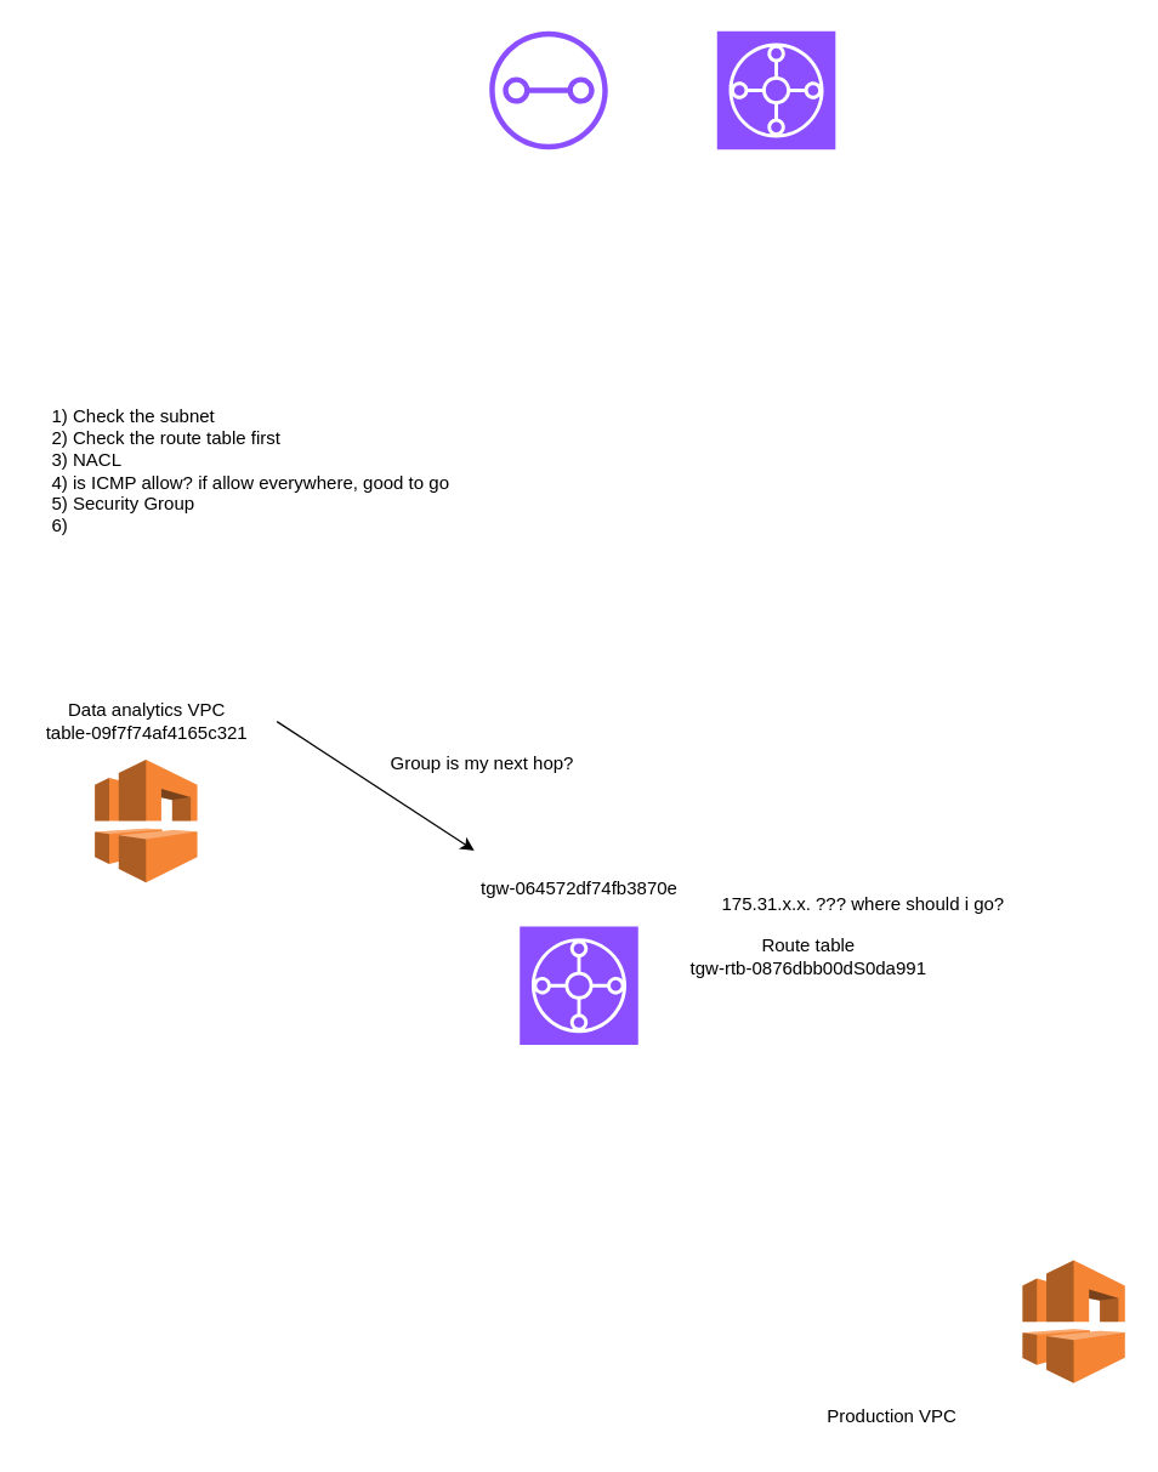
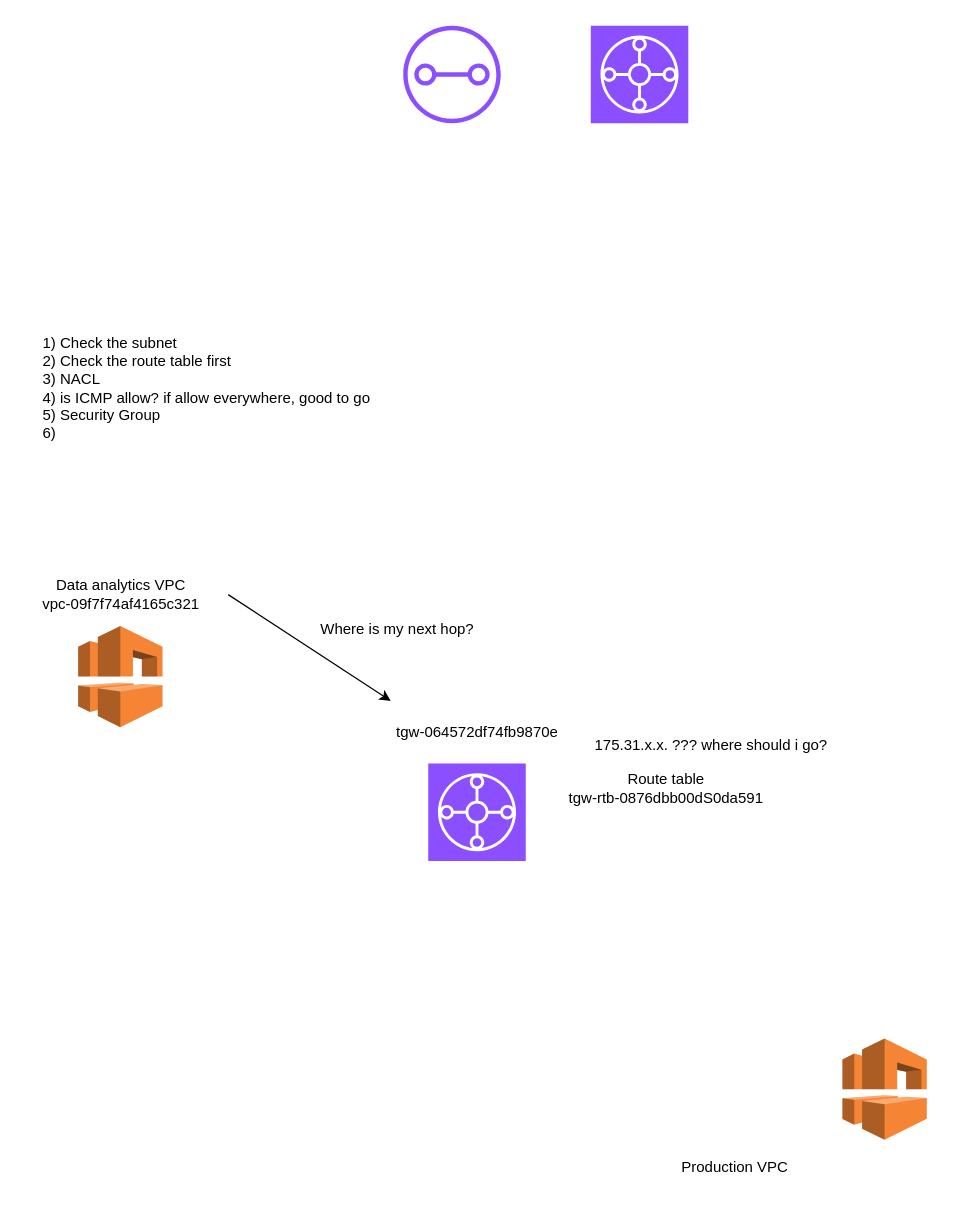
- <mxCell id="7" value="Data analytics VPC&lt;br&gt;&lt;span&gt;&lt;span dir=&quot;ltr&quot; class=&quot;ui-provider a b c d e f g h i j k l m n o p q r s t u v w x y z ab ac ae af ag ah ai aj ak&quot;&gt;table-09f7f74af4165c321&lt;/span&gt;&lt;/span&gt;" style="text;html=1;align=center;verticalAlign=middle;resizable=0;points=[];autosize=1;strokeColor=none;fillColor=none;" vertex="1" parent="1"><mxGeometry x="20.75" y="455" width="150" height="40" as="geometry" /></mxCell>
+ <mxCell id="7" value="Data analytics VPC&lt;br&gt;&lt;span&gt;&lt;span dir=&quot;ltr&quot; class=&quot;ui-provider a b c d e f g h i j k l m n o p q r s t u v w x y z ab ac ae af ag ah ai aj ak&quot;&gt;vpc-09f7f74af4165c321&lt;/span&gt;&lt;/span&gt;" style="text;html=1;align=center;verticalAlign=middle;resizable=0;points=[];autosize=1;strokeColor=none;fillColor=none;" vertex="1" parent="1"><mxGeometry x="20.75" y="455" width="150" height="40" as="geometry" /></mxCell>
- <mxCell id="12" value="Group is my next hop? " style="text;html=1;align=center;verticalAlign=middle;resizable=0;points=[];autosize=1;strokeColor=none;fillColor=none;" vertex="1" parent="1"><mxGeometry x="242" y="488" width="150" height="30" as="geometry" /></mxCell>
+ <mxCell id="12" value="Where is my next hop? " style="text;html=1;align=center;verticalAlign=middle;resizable=0;points=[];autosize=1;strokeColor=none;fillColor=none;" vertex="1" parent="1"><mxGeometry x="242" y="488" width="150" height="30" as="geometry" /></mxCell>
- <mxCell id="10" value="tgw-064572df74fb3870e" style="text;html=1;align=center;verticalAlign=middle;resizable=0;points=[];autosize=1;strokeColor=none;fillColor=none;" vertex="1" parent="1"><mxGeometry x="306" y="570" width="150" height="30" as="geometry" /></mxCell>
+ <mxCell id="10" value="tgw-064572df74fb9870e" style="text;html=1;align=center;verticalAlign=middle;resizable=0;points=[];autosize=1;strokeColor=none;fillColor=none;" vertex="1" parent="1"><mxGeometry x="306" y="570" width="150" height="30" as="geometry" /></mxCell>
- <mxCell id="13" value="Route table&lt;br&gt;tgw-rtb-0876dbb00dS0da991" style="text;html=1;align=center;verticalAlign=middle;resizable=0;points=[];autosize=1;strokeColor=none;fillColor=none;" vertex="1" parent="1"><mxGeometry x="442" y="610" width="180" height="40" as="geometry" /></mxCell>
+ <mxCell id="13" value="Route table&lt;br&gt;tgw-rtb-0876dbb00dS0da591" style="text;html=1;align=center;verticalAlign=middle;resizable=0;points=[];autosize=1;strokeColor=none;fillColor=none;" vertex="1" parent="1"><mxGeometry x="442" y="610" width="180" height="40" as="geometry" /></mxCell>
